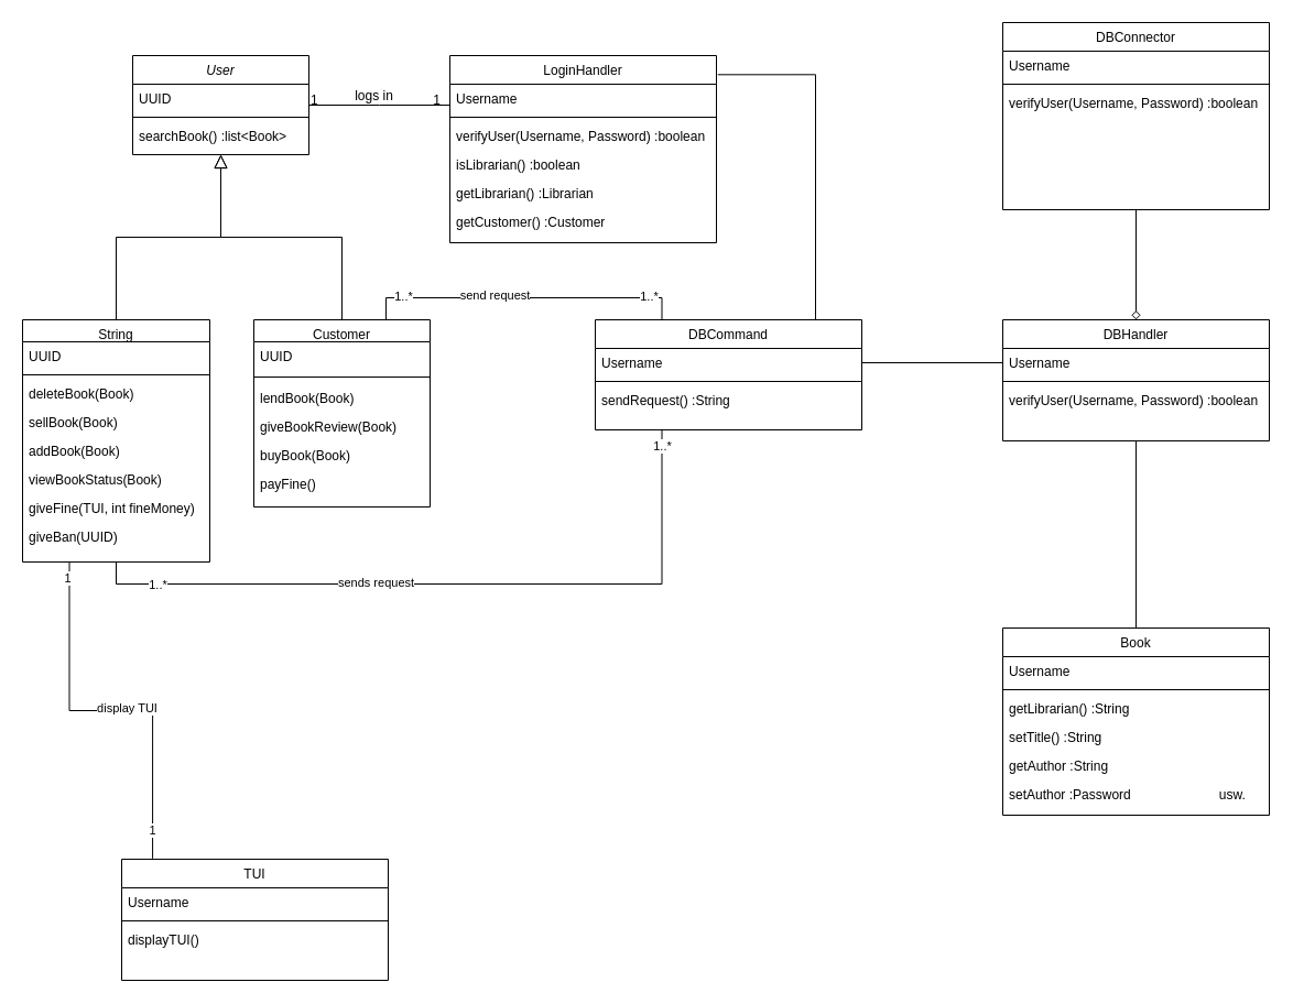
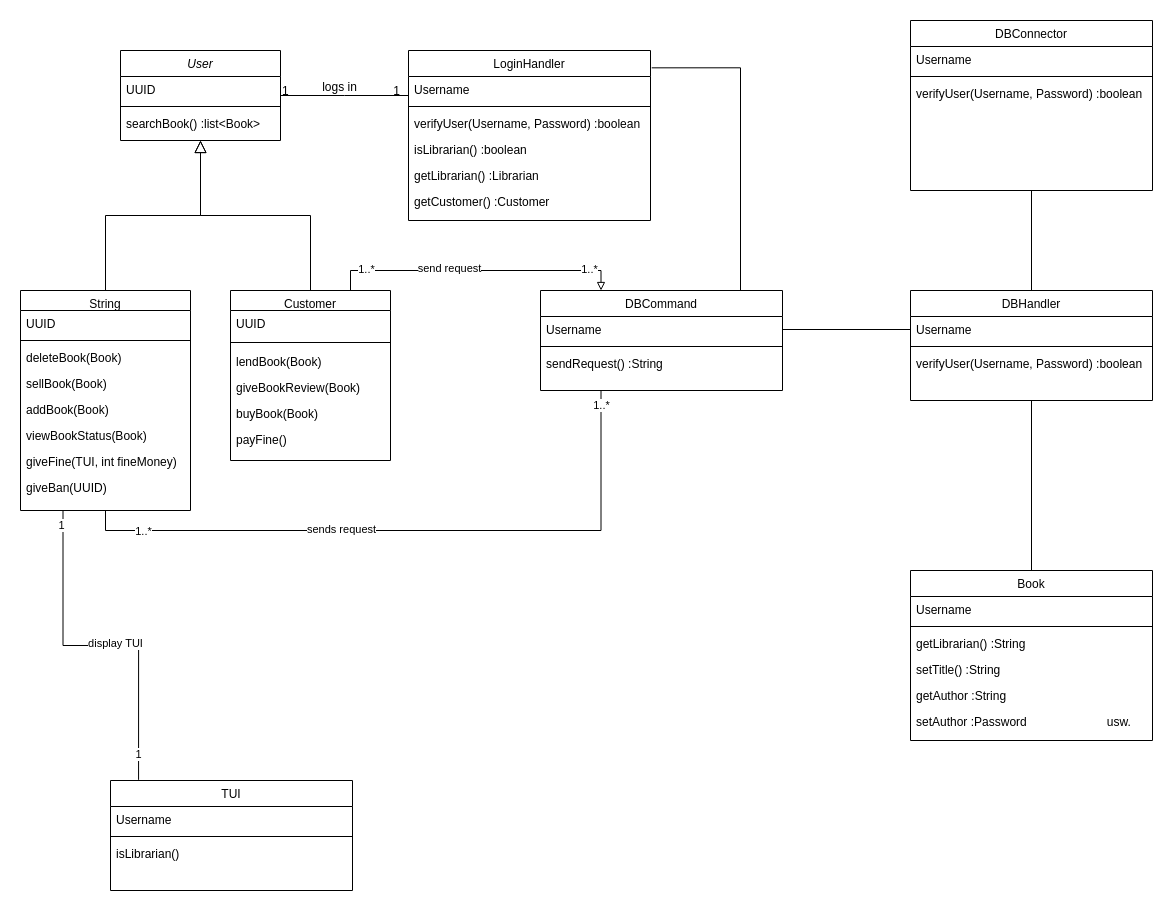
- <mxCell id="57" style="edgeStyle=orthogonalEdgeStyle;rounded=0;orthogonalLoop=1;jettySize=auto;html=1;exitX=0.5;exitY=1;exitDx=0;exitDy=0;endArrow=diamond;endFill=0;" parent="1" source="58" target="53" edge="1"><mxGeometry relative="1" as="geometry" /></mxCell>
+ <mxCell id="57" style="edgeStyle=orthogonalEdgeStyle;rounded=0;orthogonalLoop=1;jettySize=auto;html=1;exitX=0.5;exitY=1;exitDx=0;exitDy=0;endArrow=none;endFill=0;" parent="1" source="58" target="53" edge="1"><mxGeometry relative="1" as="geometry" /></mxCell>
- <mxCell id="24" style="edgeStyle=orthogonalEdgeStyle;rounded=0;orthogonalLoop=1;jettySize=auto;html=1;exitX=0.75;exitY=0;exitDx=0;exitDy=0;entryX=0.25;entryY=0;entryDx=0;entryDy=0;endArrow=none;endFill=0;" parent="1" source="28" target="48" edge="1"><mxGeometry relative="1" as="geometry" /></mxCell>
+ <mxCell id="24" style="edgeStyle=orthogonalEdgeStyle;rounded=0;orthogonalLoop=1;jettySize=auto;html=1;exitX=0.75;exitY=0;exitDx=0;exitDy=0;entryX=0.25;entryY=0;entryDx=0;entryDy=0;endArrow=block;endFill=0;" parent="1" source="28" target="48" edge="1"><mxGeometry relative="1" as="geometry" /></mxCell>
- <mxCell id="73" value="displayTUI()" style="text;align=left;verticalAlign=top;spacingLeft=4;spacingRight=4;overflow=hidden;rotatable=0;points=[[0,0.5],[1,0.5]];portConstraint=eastwest;" parent="70" vertex="1"><mxGeometry y="60" width="242" height="26" as="geometry" /></mxCell>
+ <mxCell id="73" value="isLibrarian()" style="text;align=left;verticalAlign=top;spacingLeft=4;spacingRight=4;overflow=hidden;rotatable=0;points=[[0,0.5],[1,0.5]];portConstraint=eastwest;" parent="70" vertex="1"><mxGeometry y="60" width="242" height="26" as="geometry" /></mxCell>
